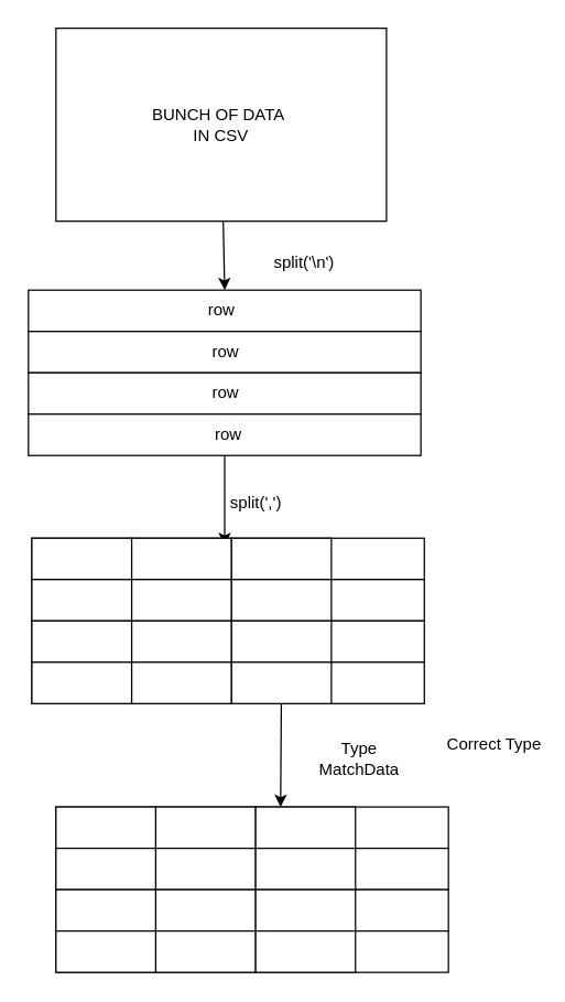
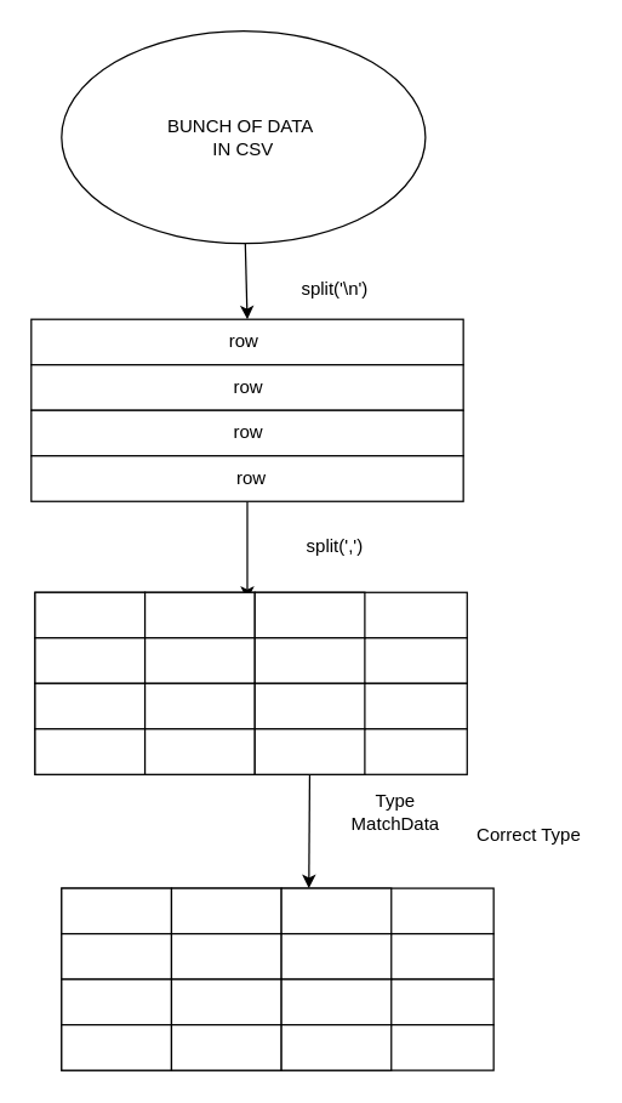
- <mxCell id="3" value="BUNCH OF DATA&amp;nbsp;&lt;br&gt;IN CSV" style="whiteSpace=wrap;html=1;" parent="1" vertex="1"><mxGeometry x="40" y="20" width="240" height="140" as="geometry" /></mxCell>
+ <mxCell id="3" value="BUNCH OF DATA&amp;nbsp;&lt;br&gt;IN CSV" style="ellipse;whiteSpace=wrap;html=1;" parent="1" vertex="1"><mxGeometry x="40" y="20" width="240" height="140" as="geometry" /></mxCell>
- <mxCell id="35" value="split(',')" style="text;html=1;resizable=0;autosize=1;align=center;verticalAlign=middle;points=[];fillColor=none;strokeColor=none;rounded=0;" vertex="1" parent="1"><mxGeometry x="160" y="355" width="50" height="20" as="geometry" /></mxCell>
+ <mxCell id="35" value="split(',')" style="text;html=1;resizable=0;autosize=1;align=center;verticalAlign=middle;points=[];fillColor=none;strokeColor=none;rounded=0;" vertex="1" parent="1"><mxGeometry x="195" y="350" width="50" height="20" as="geometry" /></mxCell>
- <mxCell id="57" value="Correct Type&lt;br&gt;" style="text;html=1;resizable=0;autosize=1;align=center;verticalAlign=middle;points=[];fillColor=none;strokeColor=none;rounded=0;" vertex="1" parent="1"><mxGeometry x="317.5" y="530" width="80" height="20" as="geometry" /></mxCell>
+ <mxCell id="57" value="Correct Type&lt;br&gt;" style="text;html=1;resizable=0;autosize=1;align=center;verticalAlign=middle;points=[];fillColor=none;strokeColor=none;rounded=0;" vertex="1" parent="1"><mxGeometry x="307.5" y="540" width="80" height="20" as="geometry" /></mxCell>
- <mxCell id="56" value="Type &lt;br&gt;MatchData" style="text;html=1;resizable=0;autosize=1;align=center;verticalAlign=middle;points=[];fillColor=none;strokeColor=none;rounded=0;" vertex="1" parent="1"><mxGeometry x="225" y="535" width="70" height="30" as="geometry" /></mxCell>
+ <mxCell id="56" value="Type &lt;br&gt;MatchData" style="text;html=1;resizable=0;autosize=1;align=center;verticalAlign=middle;points=[];fillColor=none;strokeColor=none;rounded=0;" vertex="1" parent="1"><mxGeometry x="225" y="520" width="70" height="30" as="geometry" /></mxCell>
